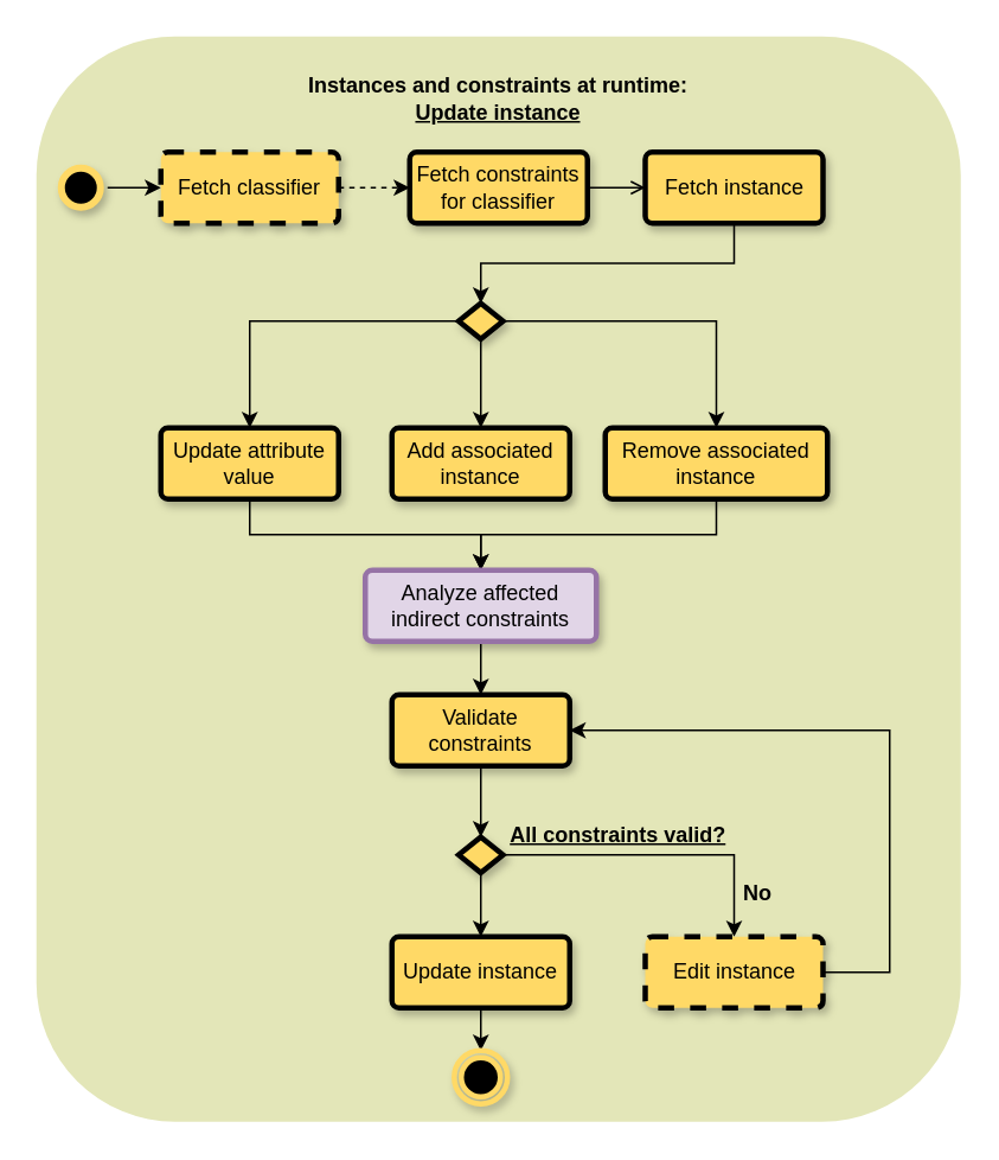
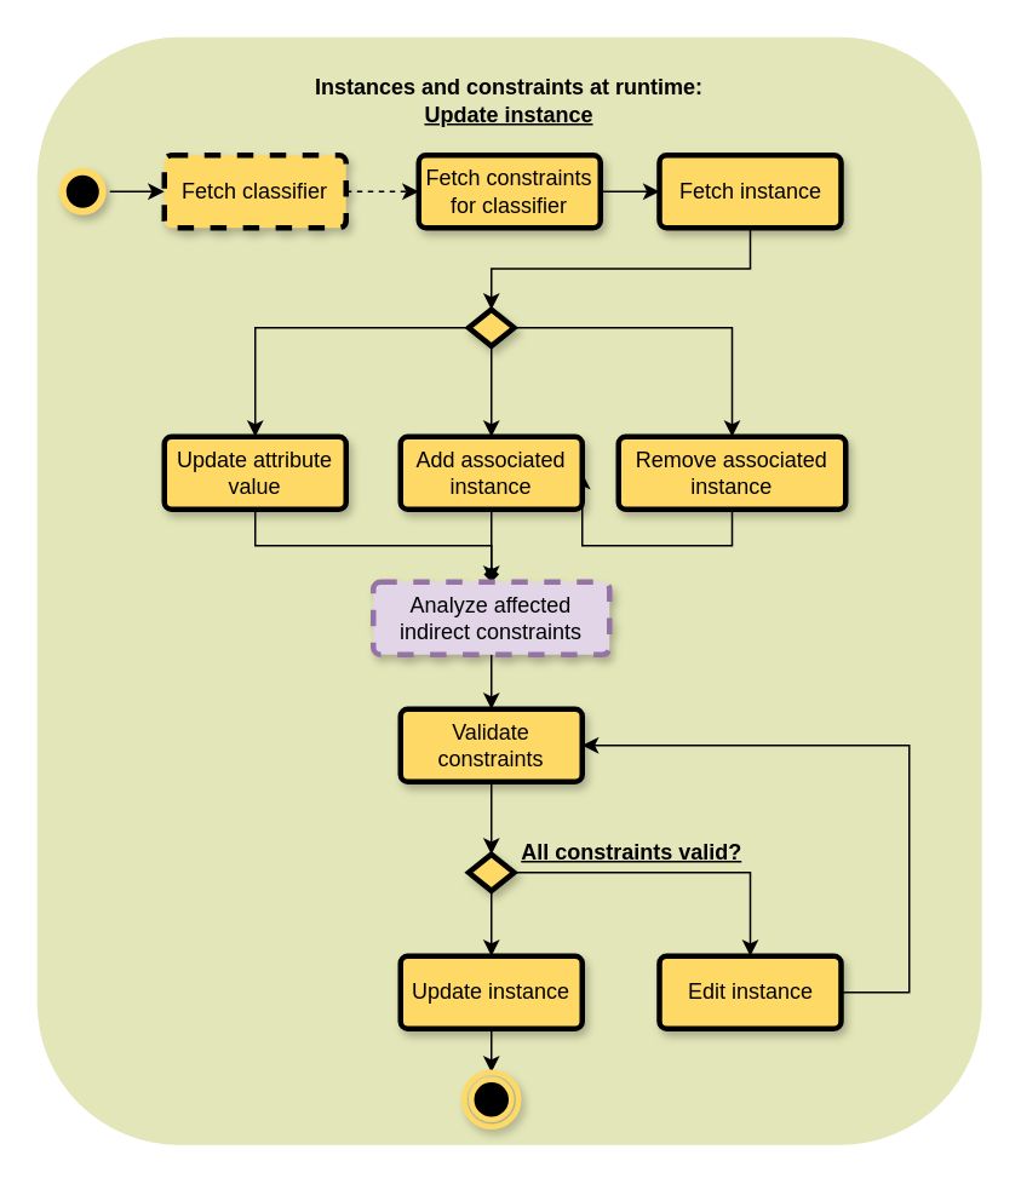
- <mxCell id="7" style="edgeStyle=orthogonalEdgeStyle;rounded=0;orthogonalLoop=1;jettySize=auto;html=1;exitX=1;exitY=0.5;exitDx=0;exitDy=0;entryX=0;entryY=0.5;entryDx=0;entryDy=0;endArrow=open;" parent="1" source="8" target="10" edge="1"><mxGeometry relative="1" as="geometry" /></mxCell>
+ <mxCell id="7" style="edgeStyle=orthogonalEdgeStyle;rounded=0;orthogonalLoop=1;jettySize=auto;html=1;exitX=1;exitY=0.5;exitDx=0;exitDy=0;entryX=0;entryY=0.5;entryDx=0;entryDy=0;" parent="1" source="8" target="10" edge="1"><mxGeometry relative="1" as="geometry" /></mxCell>
+ <mxCell id="28" style="edgeStyle=orthogonalEdgeStyle;rounded=0;orthogonalLoop=1;jettySize=auto;html=1;exitX=0.5;exitY=1;exitDx=0;exitDy=0;entryX=0.5;entryY=0;entryDx=0;entryDy=0;" edge="1" parent="1" source="29" target="36"><mxGeometry relative="1" as="geometry" /></mxCell>
- <mxCell id="24" style="edgeStyle=orthogonalEdgeStyle;rounded=0;orthogonalLoop=1;jettySize=auto;html=1;exitX=0.5;exitY=1;exitDx=0;exitDy=0;entryX=0.5;entryY=0;entryDx=0;entryDy=0;" edge="1" parent="1" source="25" target="36"><mxGeometry relative="1" as="geometry" /></mxCell>
+ <mxCell id="24" style="edgeStyle=orthogonalEdgeStyle;rounded=0;orthogonalLoop=1;jettySize=auto;html=1;exitX=0.5;exitY=1;exitDx=0;exitDy=0;entryX=0.5;entryY=0;entryDx=0;entryDy=0;endArrow=diamond;" edge="1" parent="1" source="25" target="36"><mxGeometry relative="1" as="geometry" /></mxCell>
- <mxCell id="26" style="edgeStyle=orthogonalEdgeStyle;rounded=0;orthogonalLoop=1;jettySize=auto;html=1;exitX=0.5;exitY=1;exitDx=0;exitDy=0;entryX=0.5;entryY=0;entryDx=0;entryDy=0;" edge="1" parent="1" source="27" target="36"><mxGeometry relative="1" as="geometry" /></mxCell>
+ <mxCell id="26" style="edgeStyle=orthogonalEdgeStyle;rounded=0;orthogonalLoop=1;jettySize=auto;html=1;exitX=0.5;exitY=1;exitDx=0;exitDy=0;" edge="1" parent="1" source="27" target="29"><mxGeometry relative="1" as="geometry" /></mxCell>
- <mxCell id="36" value="Analyze affected indirect constraints" style="rounded=1;arcSize=10;whiteSpace=wrap;html=1;align=center;strokeColor=#9673a6;strokeWidth=3;fillColor=#e1d5e7;perimeterSpacing=0;shadow=1;" vertex="1" parent="1"><mxGeometry x="205" y="320" width="130" height="40" as="geometry" /></mxCell>
+ <mxCell id="36" value="Analyze affected indirect constraints" style="rounded=1;arcSize=10;whiteSpace=wrap;html=1;align=center;strokeColor=#9673a6;strokeWidth=3;fillColor=#e1d5e7;perimeterSpacing=0;shadow=1;dashed=1;" vertex="1" parent="1"><mxGeometry x="205" y="320" width="130" height="40" as="geometry" /></mxCell>
- <mxCell id="21" value="&lt;b&gt;No&lt;/b&gt;" style="text;html=1;strokeColor=none;fillColor=none;align=center;verticalAlign=middle;whiteSpace=wrap;rounded=0;" parent="1" vertex="1"><mxGeometry x="406" y="487" width="40" height="30" as="geometry" /></mxCell>
- <mxCell id="19" value="Edit instance" style="rounded=1;arcSize=10;whiteSpace=wrap;html=1;align=center;strokeColor=#000000;strokeWidth=3;fillColor=#FFD966;perimeterSpacing=0;shadow=1;dashed=1;" parent="1" vertex="1"><mxGeometry x="362.5" y="526" width="100" height="40" as="geometry" /></mxCell>
+ <mxCell id="19" value="Edit instance" style="rounded=1;arcSize=10;whiteSpace=wrap;html=1;align=center;strokeColor=#000000;strokeWidth=3;fillColor=#FFD966;perimeterSpacing=0;shadow=1;" parent="1" vertex="1"><mxGeometry x="362.5" y="526" width="100" height="40" as="geometry" /></mxCell>
